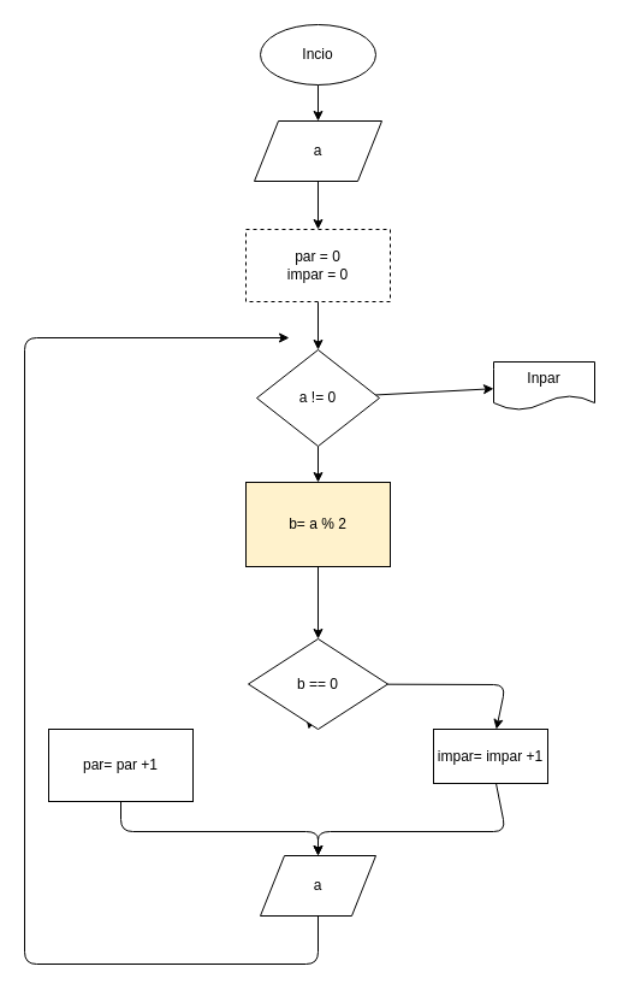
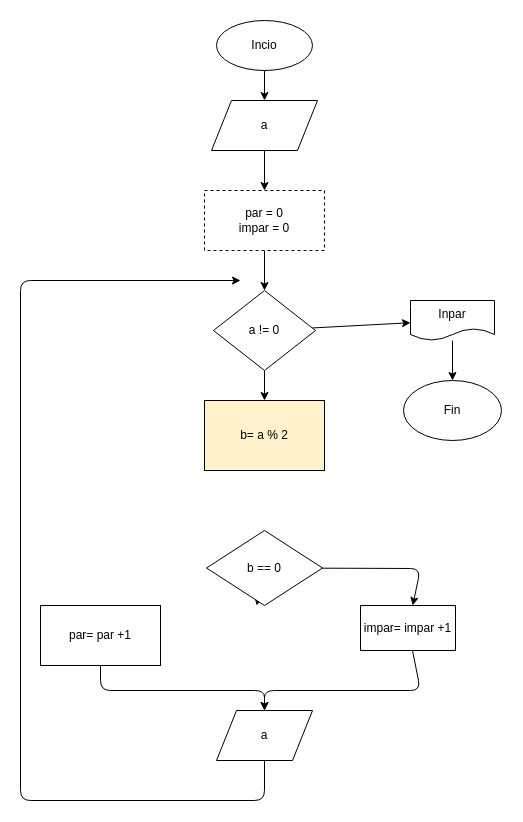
+ <mxCell id="13" value="" style="edgeStyle=none;html=1;" edge="1" parent="1" source="14" target="15"><mxGeometry relative="1" as="geometry" /></mxCell>
+ <mxCell id="15" value="Fin" style="ellipse;whiteSpace=wrap;html=1;" vertex="1" parent="1"><mxGeometry x="403" y="380" width="98" height="60" as="geometry" /></mxCell>
- <mxCell id="11" value="" style="edgeStyle=none;html=1;" edge="1" parent="1" source="12" target="18"><mxGeometry relative="1" as="geometry" /></mxCell>
